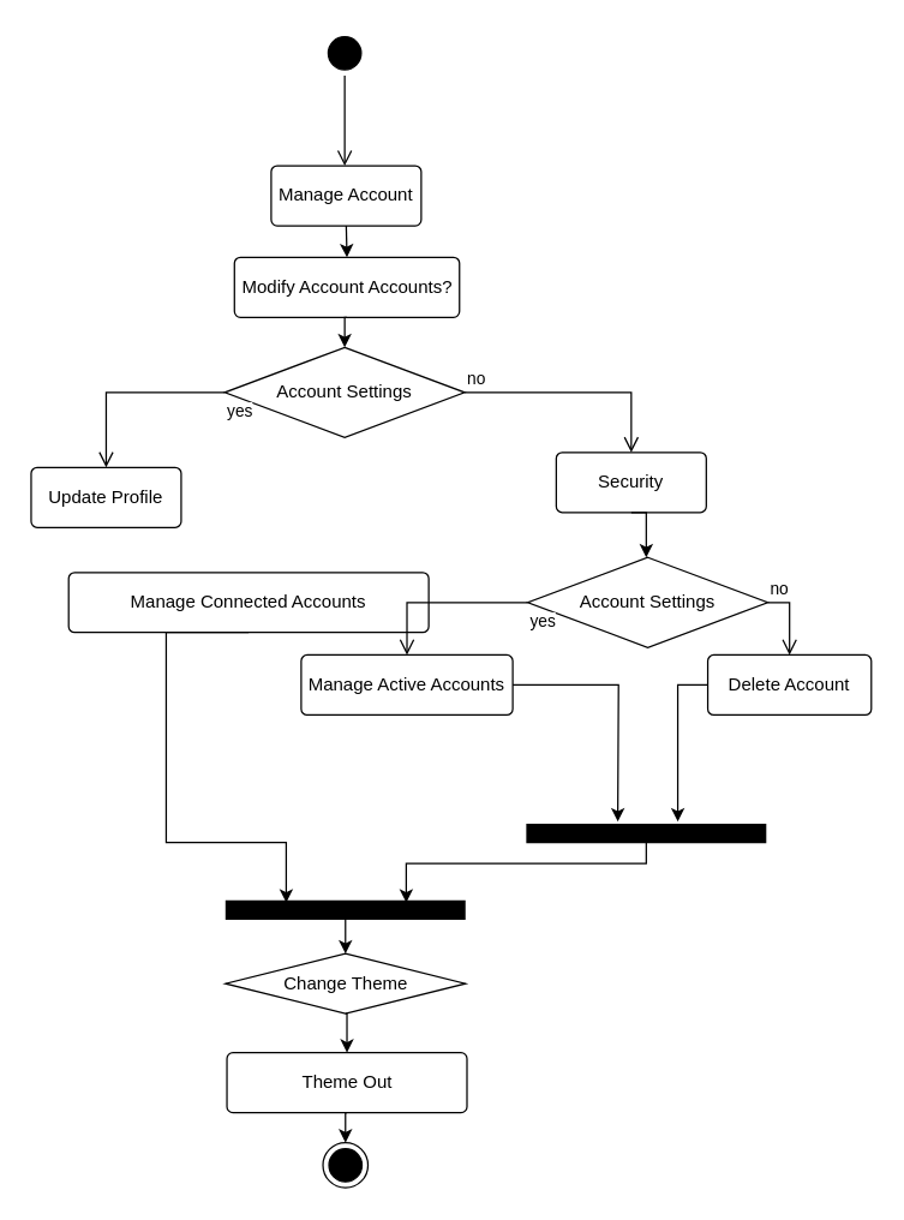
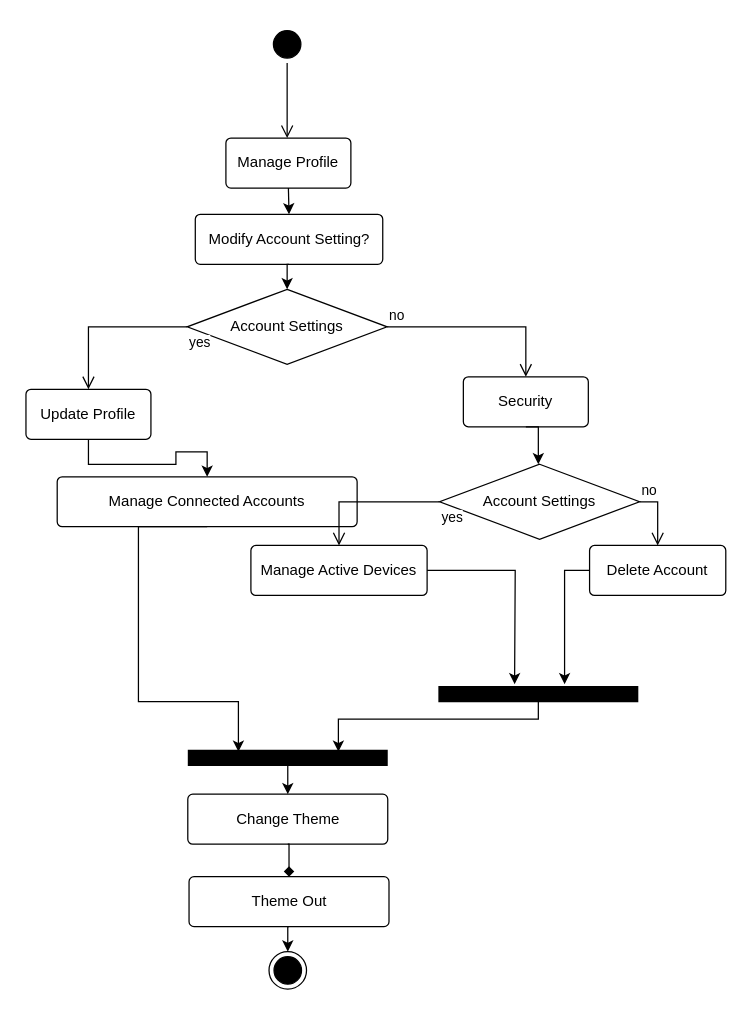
- <mxCell id="3" value="Manage Account" style="rounded=1;arcSize=10;whiteSpace=wrap;html=1;align=center;fillColor=none;" parent="1" vertex="1"><mxGeometry x="180" y="110" width="100" height="40" as="geometry" /></mxCell>
+ <mxCell id="3" value="Manage Profile" style="rounded=1;arcSize=10;whiteSpace=wrap;html=1;align=center;fillColor=none;" parent="1" vertex="1"><mxGeometry x="180" y="110" width="100" height="40" as="geometry" /></mxCell>
- <mxCell id="24" value="Modify Account Accounts?" style="rounded=1;arcSize=10;whiteSpace=wrap;html=1;align=center;fillColor=none;" parent="1" vertex="1"><mxGeometry x="155.5" y="171" width="150" height="40" as="geometry" /></mxCell>
+ <mxCell id="24" value="Modify Account Setting?" style="rounded=1;arcSize=10;whiteSpace=wrap;html=1;align=center;fillColor=none;" parent="1" vertex="1"><mxGeometry x="155.5" y="171" width="150" height="40" as="geometry" /></mxCell>
+ <mxCell id="4" style="edgeStyle=orthogonalEdgeStyle;rounded=0;orthogonalLoop=1;jettySize=auto;html=1;exitX=0.5;exitY=1;exitDx=0;exitDy=0;entryX=0.5;entryY=0;entryDx=0;entryDy=0;" parent="1" source="5" target="9" edge="1"><mxGeometry relative="1" as="geometry" /></mxCell>
- <mxCell id="11" value="Manage Active Accounts" style="rounded=1;arcSize=10;whiteSpace=wrap;html=1;align=center;fillColor=none;" parent="1" vertex="1"><mxGeometry x="200" y="436" width="141" height="40" as="geometry" /></mxCell>
+ <mxCell id="11" value="Manage Active Devices" style="rounded=1;arcSize=10;whiteSpace=wrap;html=1;align=center;fillColor=none;" parent="1" vertex="1"><mxGeometry x="200" y="436" width="141" height="40" as="geometry" /></mxCell>
- <mxCell id="16" value="Change Theme" style="rhombus;arcSize=10;whiteSpace=wrap;html=1;align=center;fillColor=none;" parent="1" vertex="1"><mxGeometry x="149.5" y="635" width="160" height="40" as="geometry" /></mxCell>
+ <mxCell id="16" value="Change Theme" style="rounded=1;arcSize=10;whiteSpace=wrap;html=1;align=center;fillColor=none;" parent="1" vertex="1"><mxGeometry x="149.5" y="635" width="160" height="40" as="geometry" /></mxCell>
- <mxCell id="15" style="edgeStyle=orthogonalEdgeStyle;rounded=0;orthogonalLoop=1;jettySize=auto;html=1;exitX=0.5;exitY=1;exitDx=0;exitDy=0;entryX=0.5;entryY=0;entryDx=0;entryDy=0;" parent="1" source="16" target="29" edge="1"><mxGeometry relative="1" as="geometry" /></mxCell>
+ <mxCell id="15" style="edgeStyle=orthogonalEdgeStyle;rounded=0;orthogonalLoop=1;jettySize=auto;html=1;exitX=0.5;exitY=1;exitDx=0;exitDy=0;entryX=0.5;entryY=0;entryDx=0;entryDy=0;endArrow=diamond;" parent="1" source="16" target="29" edge="1"><mxGeometry relative="1" as="geometry" /></mxCell>
